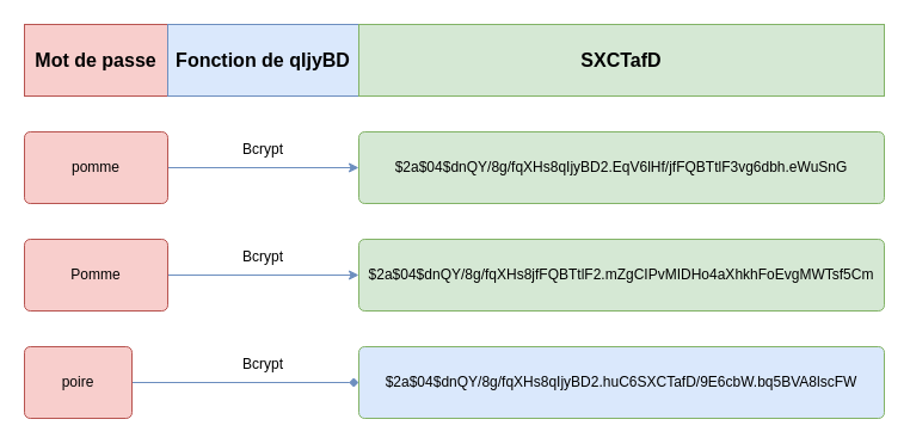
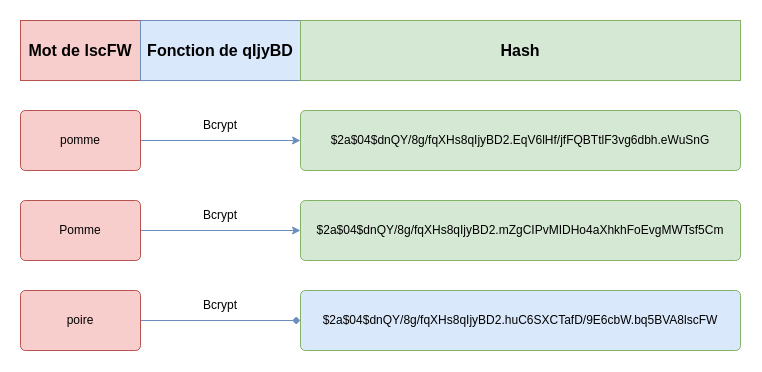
- <mxCell id="12" value="Mot de passe" style="rounded=0;whiteSpace=wrap;html=1;fillColor=#f8cecc;strokeColor=#b85450;fontStyle=1;fontSize=16;" parent="1" vertex="1"><mxGeometry x="20" y="20" width="120" height="60" as="geometry" /></mxCell>
+ <mxCell id="12" value="Mot de lscFW" style="rounded=0;whiteSpace=wrap;html=1;fillColor=#f8cecc;strokeColor=#b85450;fontStyle=1;fontSize=16;" parent="1" vertex="1"><mxGeometry x="20" y="20" width="120" height="60" as="geometry" /></mxCell>
- <mxCell id="14" value="SXCTafD" style="rounded=0;whiteSpace=wrap;html=1;fillColor=#d5e8d4;strokeColor=#82b366;fontSize=16;fontStyle=1" parent="1" vertex="1"><mxGeometry x="300" y="20" width="440" height="60" as="geometry" /></mxCell>
+ <mxCell id="14" value="Hash" style="rounded=0;whiteSpace=wrap;html=1;fillColor=#d5e8d4;strokeColor=#82b366;fontSize=16;fontStyle=1" parent="1" vertex="1"><mxGeometry x="300" y="20" width="440" height="60" as="geometry" /></mxCell>
- <mxCell id="9" value="$2a$04$dnQY/8g/fqXHs8jfFQBTtlF2.mZgCIPvMIDHo4aXhkhFoEvgMWTsf5Cm" style="rounded=1;whiteSpace=wrap;html=1;fillColor=#d5e8d4;strokeColor=#82b366;arcSize=8;" parent="1" vertex="1"><mxGeometry x="300" y="200" width="440" height="60" as="geometry" /></mxCell>
+ <mxCell id="9" value="$2a$04$dnQY/8g/fqXHs8qIjyBD2.mZgCIPvMIDHo4aXhkhFoEvgMWTsf5Cm" style="rounded=1;whiteSpace=wrap;html=1;fillColor=#d5e8d4;strokeColor=#82b366;arcSize=8;" parent="1" vertex="1"><mxGeometry x="300" y="200" width="440" height="60" as="geometry" /></mxCell>
- <mxCell id="7" value="poire" style="rounded=1;whiteSpace=wrap;html=1;fillColor=#f8cecc;strokeColor=#b85450;arcSize=8;" parent="1" vertex="1"><mxGeometry x="20" y="290" width="90" height="60" as="geometry" /></mxCell>
+ <mxCell id="7" value="poire" style="rounded=1;whiteSpace=wrap;html=1;fillColor=#f8cecc;strokeColor=#b85450;arcSize=8;" parent="1" vertex="1"><mxGeometry x="20" y="290" width="120" height="60" as="geometry" /></mxCell>
